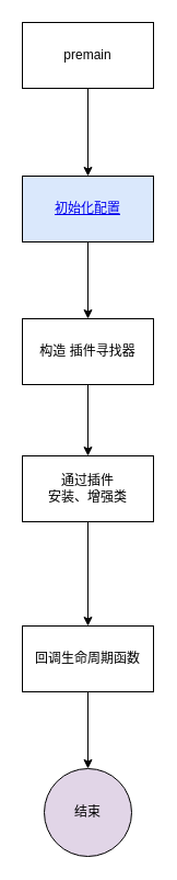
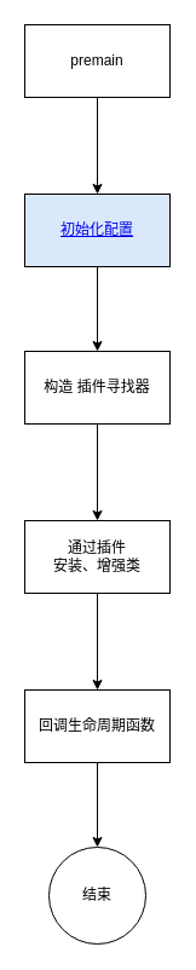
- <mxCell id="9" value="通过插件&lt;div&gt;安装、增强类&lt;/div&gt;" style="whiteSpace=wrap;html=1;rounded=0;" vertex="1" parent="1"><mxGeometry x="20" y="415" width="120" height="60" as="geometry" /></mxCell>
+ <mxCell id="9" value="通过插件&lt;div&gt;安装、增强类&lt;/div&gt;" style="whiteSpace=wrap;html=1;rounded=0;" vertex="1" parent="1"><mxGeometry x="20" y="430" width="120" height="60" as="geometry" /></mxCell>
- <mxCell id="12" value="结束" style="ellipse;whiteSpace=wrap;html=1;rounded=0;fillColor=#e1d5e7;" vertex="1" parent="1"><mxGeometry x="40" y="700" width="80" height="80" as="geometry" /></mxCell>
+ <mxCell id="12" value="结束" style="ellipse;whiteSpace=wrap;html=1;rounded=0;" vertex="1" parent="1"><mxGeometry x="40" y="700" width="80" height="80" as="geometry" /></mxCell>
